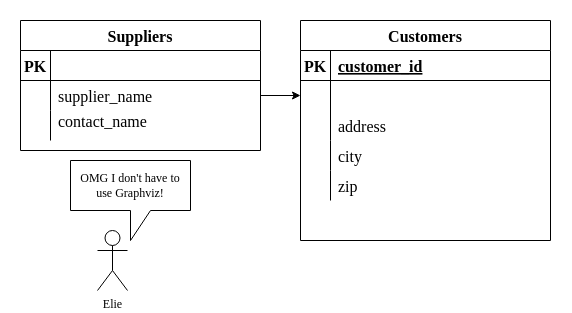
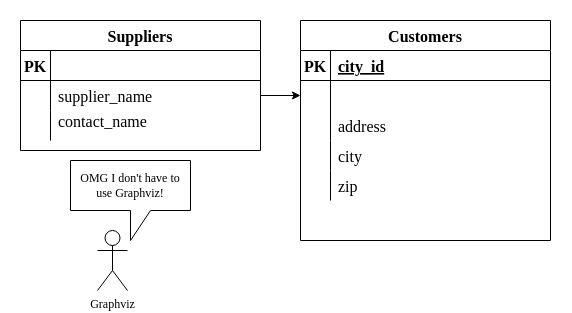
- <mxCell id="14" value="customer_id" style="shape=partialRectangle;overflow=hidden;connectable=0;fillColor=none;top=0;left=0;bottom=0;right=0;align=left;spacingLeft=6;fontStyle=5;fontFamily=Source Serif Pro;fontSize=16;" parent="12" vertex="1"><mxGeometry x="30" width="220" height="30" as="geometry" /></mxCell>
+ <mxCell id="14" value="city_id" style="shape=partialRectangle;overflow=hidden;connectable=0;fillColor=none;top=0;left=0;bottom=0;right=0;align=left;spacingLeft=6;fontStyle=5;fontFamily=Source Serif Pro;fontSize=16;" parent="12" vertex="1"><mxGeometry x="30" width="220" height="30" as="geometry" /></mxCell>
- <mxCell id="28" value="Elie" style="shape=umlActor;verticalLabelPosition=bottom;verticalAlign=top;html=1;outlineConnect=0;fontFamily=Source Serif Pro;" vertex="1" parent="1"><mxGeometry x="97" y="230" width="30" height="60" as="geometry" /></mxCell>
+ <mxCell id="28" value="Graphviz" style="shape=umlActor;verticalLabelPosition=bottom;verticalAlign=top;html=1;outlineConnect=0;fontFamily=Source Serif Pro;" vertex="1" parent="1"><mxGeometry x="97" y="230" width="30" height="60" as="geometry" /></mxCell>
